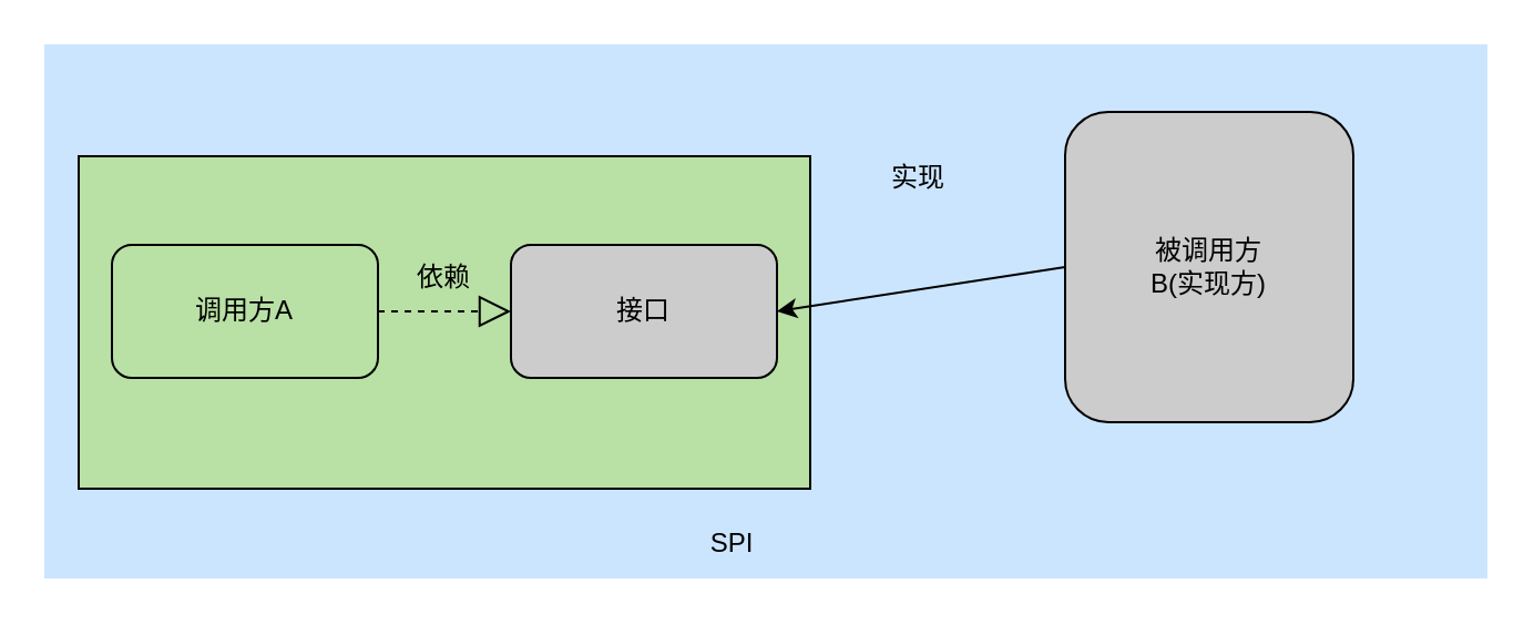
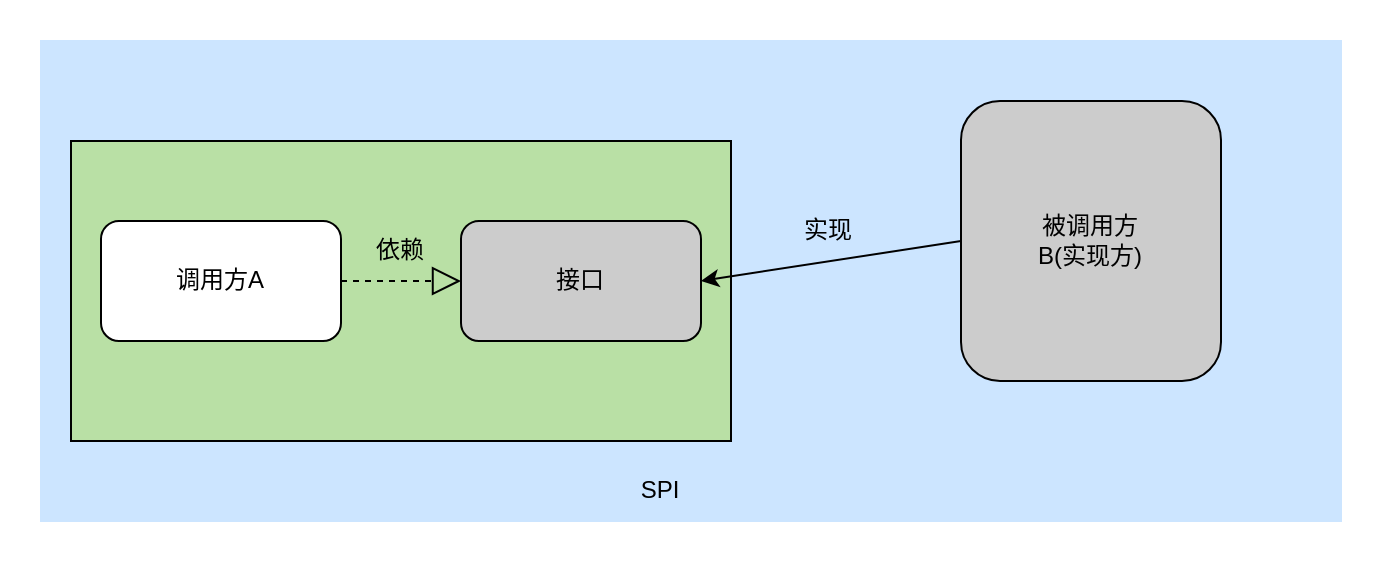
- <mxCell id="10" value="实现" style="text;html=1;strokeColor=none;fillColor=none;align=center;verticalAlign=middle;whiteSpace=wrap;rounded=0;" parent="1" vertex="1"><mxGeometry x="384" y="65" width="60" height="30" as="geometry" /></mxCell>
+ <mxCell id="10" value="实现" style="text;html=1;strokeColor=none;fillColor=none;align=center;verticalAlign=middle;whiteSpace=wrap;rounded=0;" parent="1" vertex="1"><mxGeometry x="384" y="100" width="60" height="30" as="geometry" /></mxCell>
- <mxCell id="4" value="调用方A" style="rounded=1;whiteSpace=wrap;html=1;fillColor=#b9e0a5;" parent="1" vertex="1"><mxGeometry x="50" y="110" width="120" height="60" as="geometry" /></mxCell>
+ <mxCell id="4" value="调用方A" style="rounded=1;whiteSpace=wrap;html=1;" parent="1" vertex="1"><mxGeometry x="50" y="110" width="120" height="60" as="geometry" /></mxCell>
